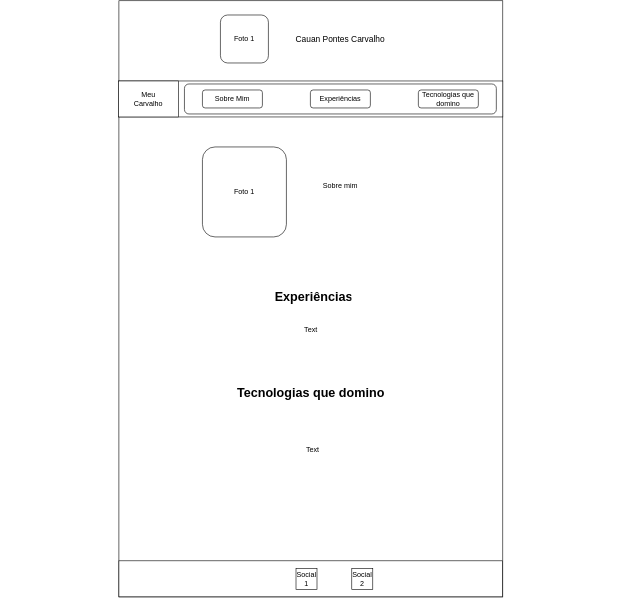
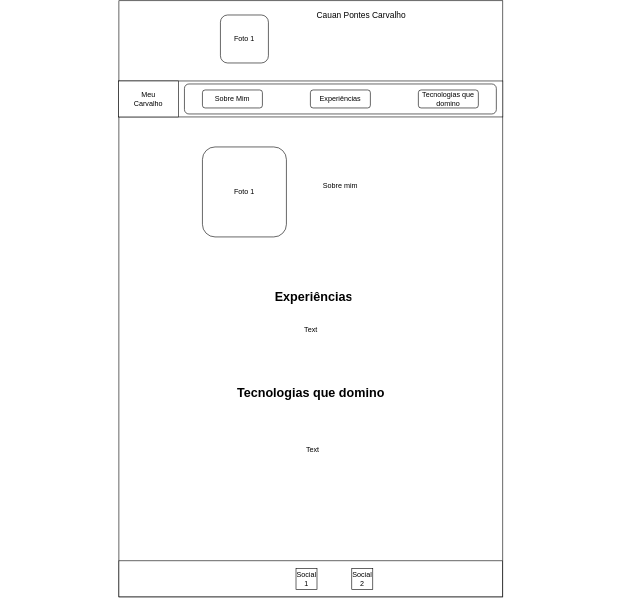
- <mxCell id="5" value="&lt;font style=&quot;font-size: 14px;&quot;&gt;Cauan Pontes Carvalho&lt;/font&gt;" style="text;html=1;align=center;verticalAlign=middle;whiteSpace=wrap;rounded=0;" vertex="1" parent="1"><mxGeometry x="477" y="45" width="180" height="30" as="geometry" /></mxCell>
+ <mxCell id="5" value="&lt;font style=&quot;font-size: 14px;&quot;&gt;Cauan Pontes Carvalho&lt;/font&gt;" style="text;html=1;align=center;verticalAlign=middle;whiteSpace=wrap;rounded=0;" vertex="1" parent="1"><mxGeometry x="512" y="5" width="180" height="30" as="geometry" /></mxCell>
